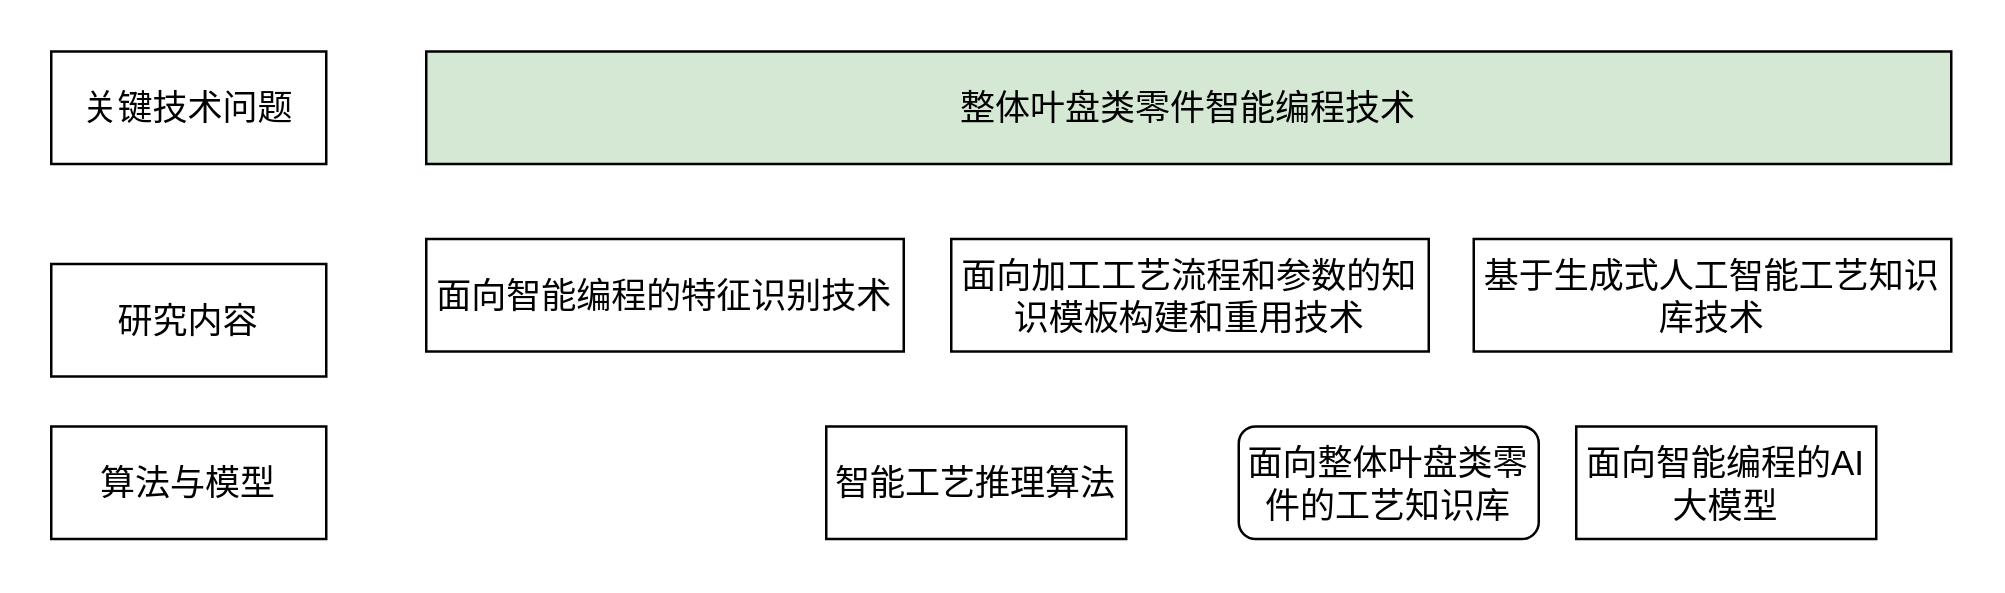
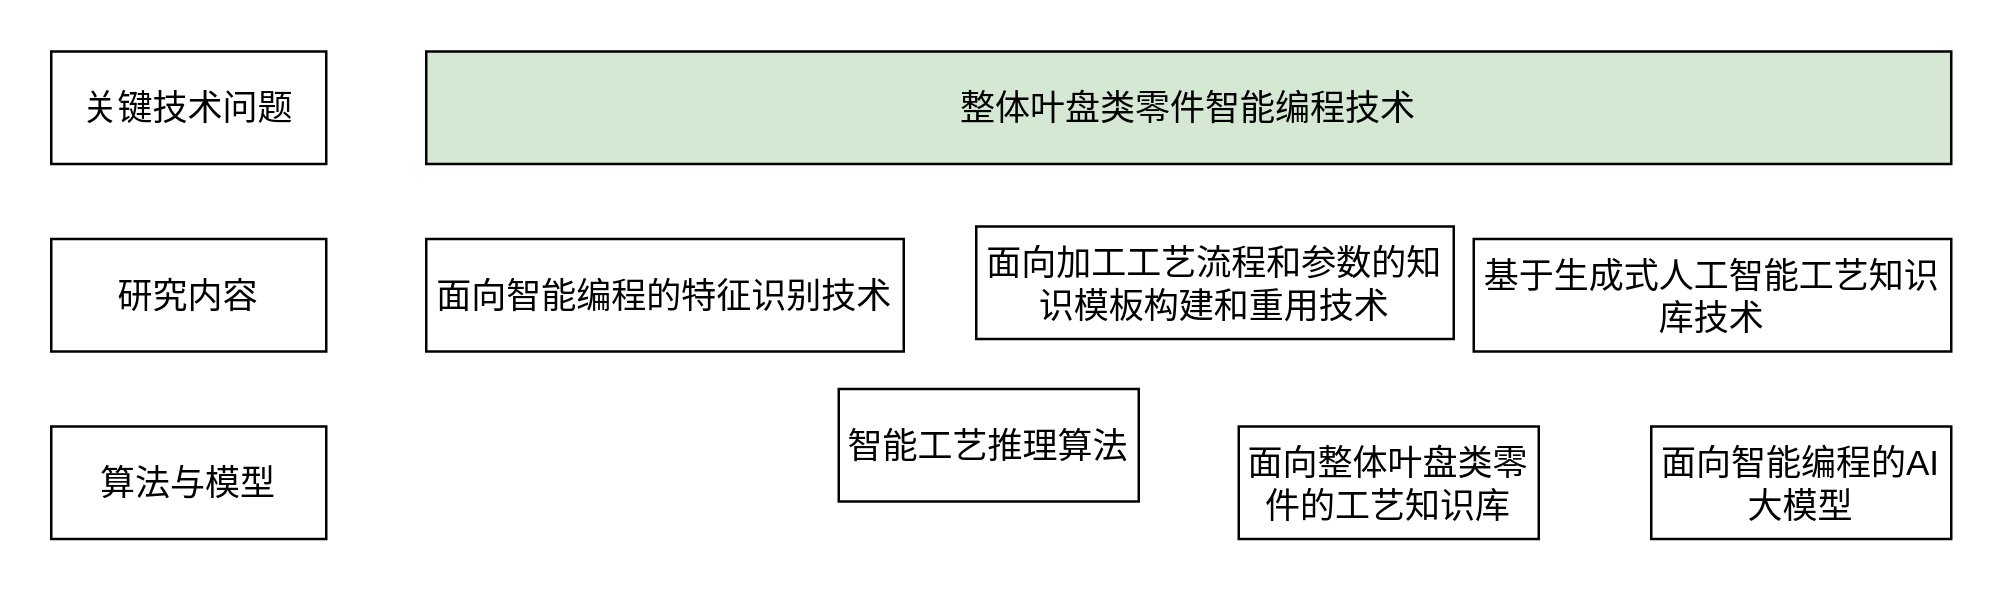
- <mxCell id="8" value="面向加工工艺流程和参数的知识模板构建和重用技术" style="rounded=0;whiteSpace=wrap;html=1;fontSize=14;" vertex="1" parent="1"><mxGeometry x="380" y="95" width="191" height="45" as="geometry" /></mxCell>
+ <mxCell id="8" value="面向加工工艺流程和参数的知识模板构建和重用技术" style="rounded=0;whiteSpace=wrap;html=1;fontSize=14;" vertex="1" parent="1"><mxGeometry x="390" y="90" width="191" height="45" as="geometry" /></mxCell>
- <mxCell id="3" value="研究内容" style="rounded=0;whiteSpace=wrap;html=1;fontSize=14;" vertex="1" parent="1"><mxGeometry x="20" y="105" width="110" height="45" as="geometry" /></mxCell>
+ <mxCell id="3" value="研究内容" style="rounded=0;whiteSpace=wrap;html=1;fontSize=14;" vertex="1" parent="1"><mxGeometry x="20" y="95" width="110" height="45" as="geometry" /></mxCell>
- <mxCell id="11" value="智能工艺推理算法" style="rounded=0;whiteSpace=wrap;html=1;fontSize=14;" vertex="1" parent="1"><mxGeometry x="330" y="170" width="120" height="45" as="geometry" /></mxCell>
+ <mxCell id="11" value="智能工艺推理算法" style="rounded=0;whiteSpace=wrap;html=1;fontSize=14;" vertex="1" parent="1"><mxGeometry x="335" y="155" width="120" height="45" as="geometry" /></mxCell>
- <mxCell id="9" value="面向整体叶盘类零件的工艺知识库" style="whiteSpace=wrap;html=1;fontSize=14;rounded=1;" vertex="1" parent="1"><mxGeometry x="495" y="170" width="120" height="45" as="geometry" /></mxCell>
+ <mxCell id="9" value="面向整体叶盘类零件的工艺知识库" style="rounded=0;whiteSpace=wrap;html=1;fontSize=14;" vertex="1" parent="1"><mxGeometry x="495" y="170" width="120" height="45" as="geometry" /></mxCell>
- <mxCell id="10" value="面向智能编程的AI大模型" style="rounded=0;whiteSpace=wrap;html=1;fontSize=14;" vertex="1" parent="1"><mxGeometry x="630" y="170" width="120" height="45" as="geometry" /></mxCell>
+ <mxCell id="10" value="面向智能编程的AI大模型" style="rounded=0;whiteSpace=wrap;html=1;fontSize=14;" vertex="1" parent="1"><mxGeometry x="660" y="170" width="120" height="45" as="geometry" /></mxCell>
